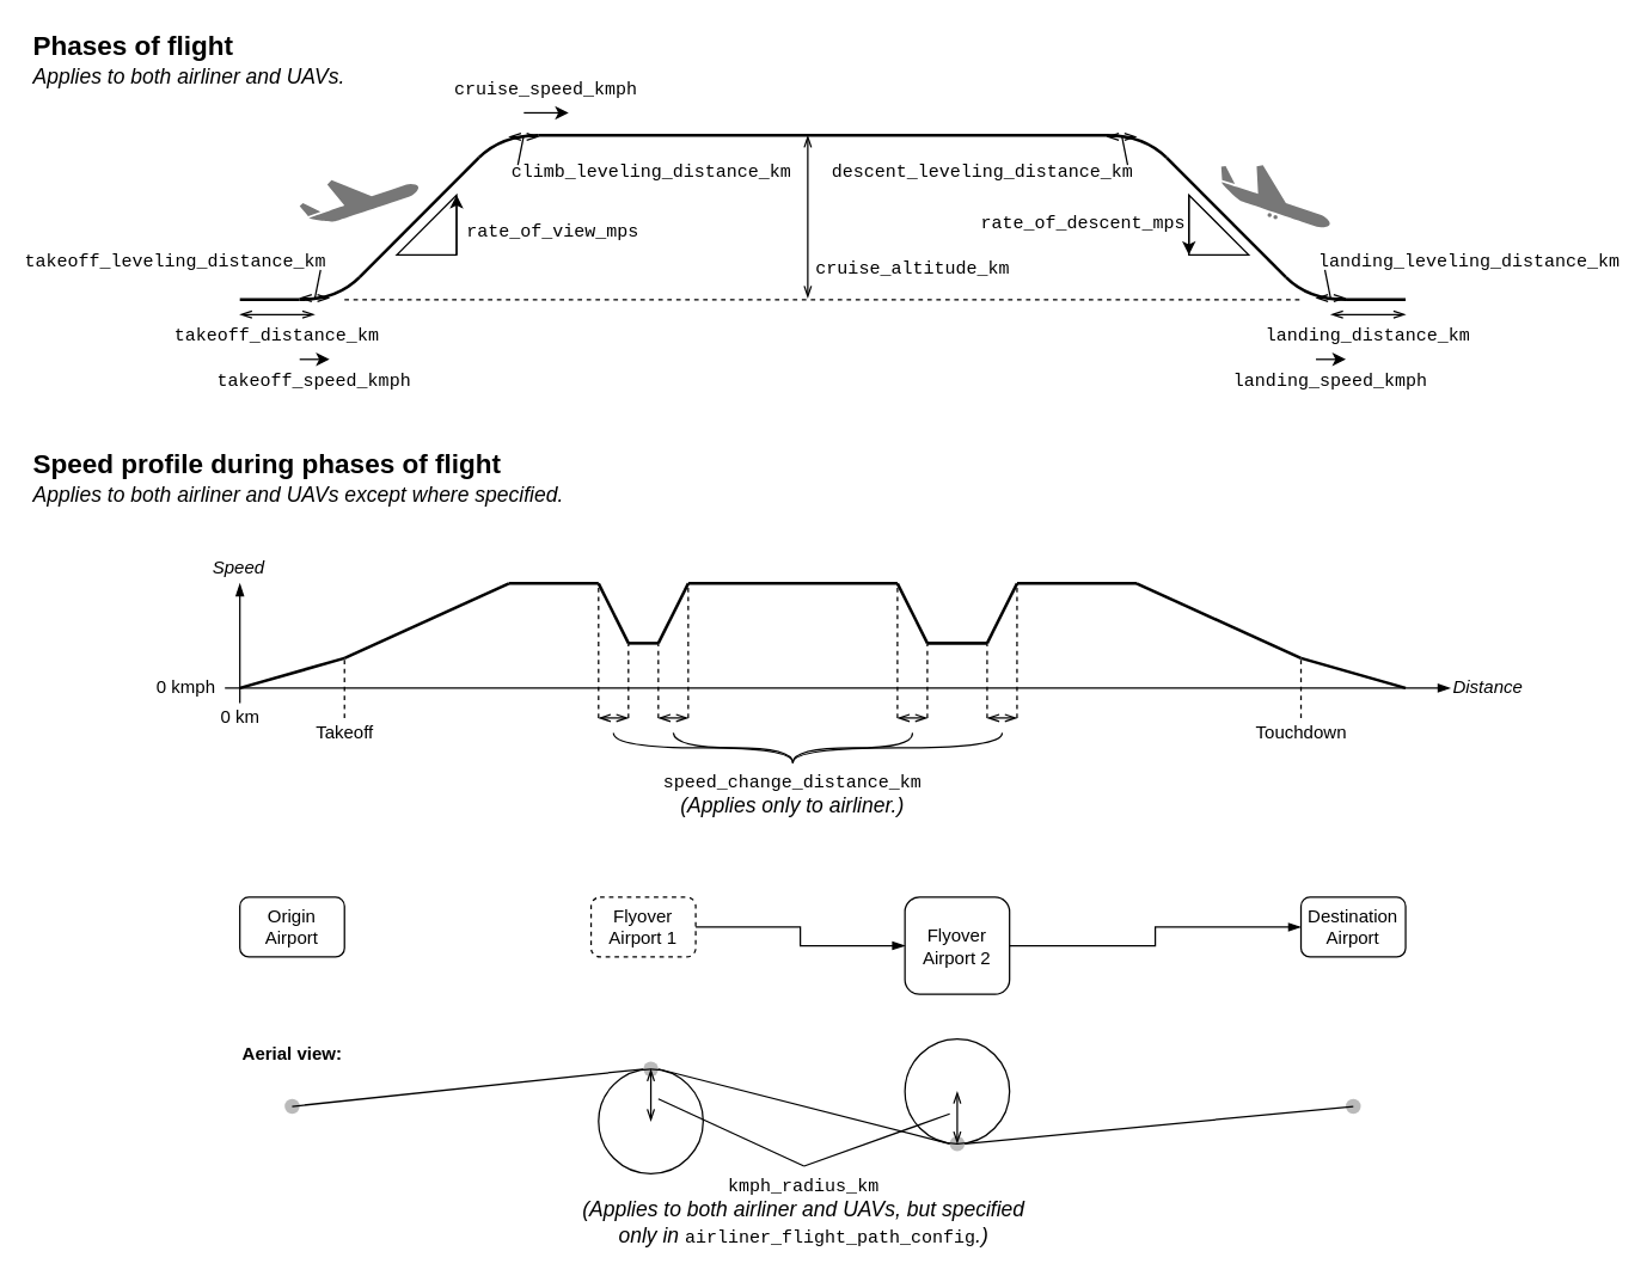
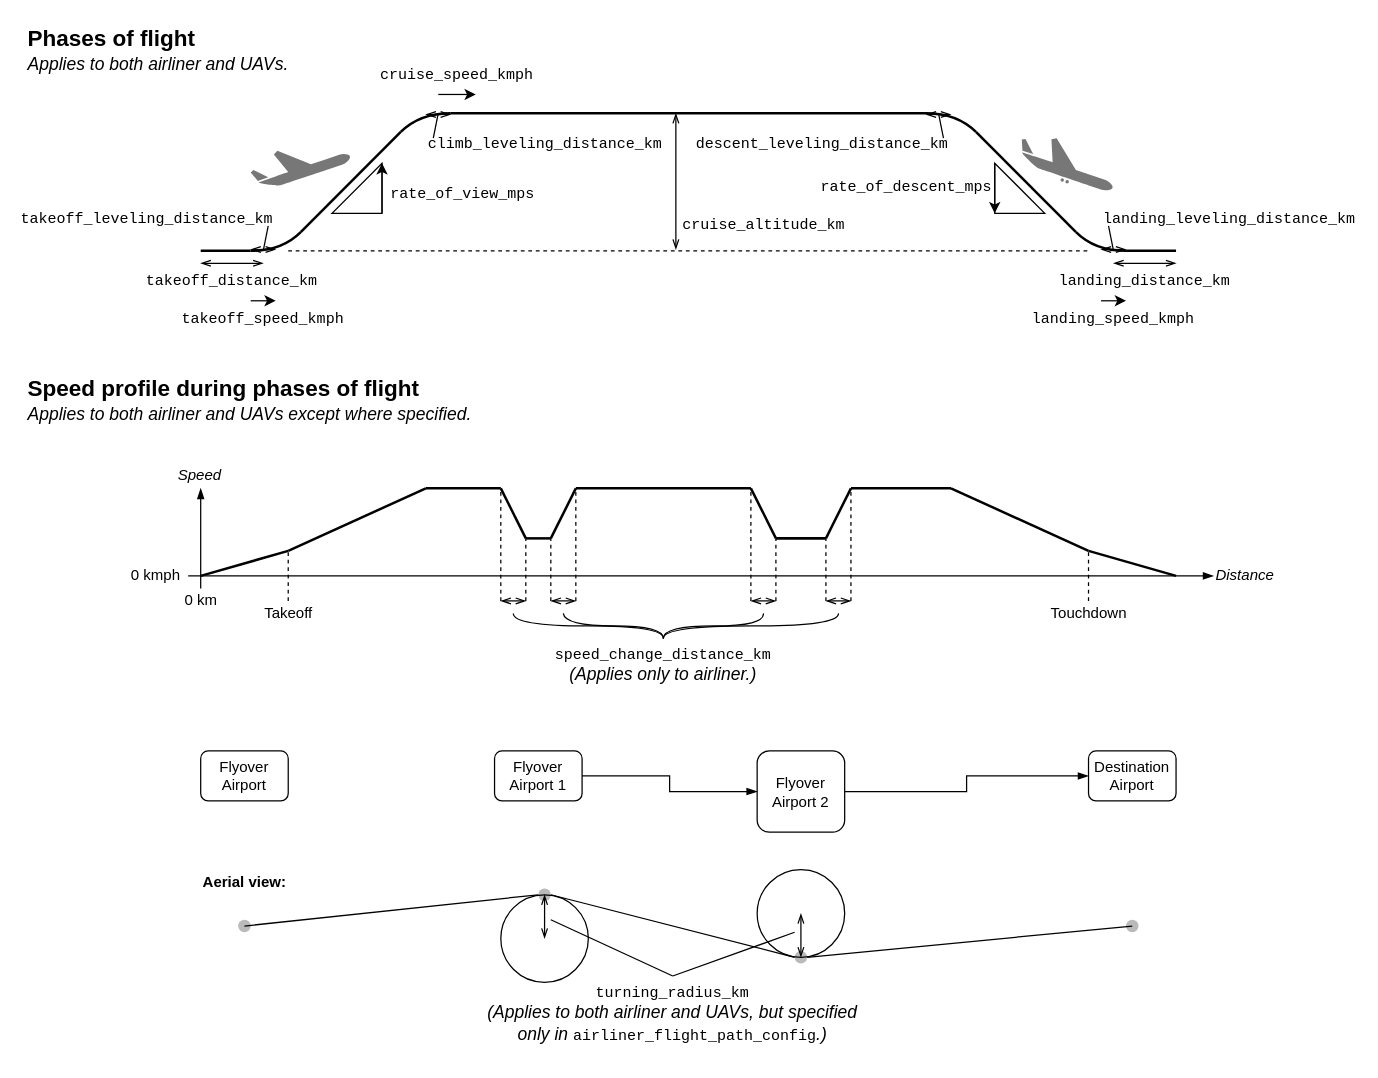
- <mxCell id="91" value="Origin Airport" style="rounded=1;whiteSpace=wrap;html=1;fillColor=none;" parent="1" vertex="1"><mxGeometry x="160" y="600" width="70" height="40" as="geometry" /></mxCell>
+ <mxCell id="91" value="Flyover Airport" style="rounded=1;whiteSpace=wrap;html=1;fillColor=none;" parent="1" vertex="1"><mxGeometry x="160" y="600" width="70" height="40" as="geometry" /></mxCell>
- <mxCell id="93" value="Flyover Airport 1" style="rounded=1;whiteSpace=wrap;html=1;fillColor=none;dashed=1;" parent="1" vertex="1"><mxGeometry x="395" y="600" width="70" height="40" as="geometry" /></mxCell>
+ <mxCell id="93" value="Flyover Airport 1" style="rounded=1;whiteSpace=wrap;html=1;fillColor=none;" parent="1" vertex="1"><mxGeometry x="395" y="600" width="70" height="40" as="geometry" /></mxCell>
- <mxCell id="106" value="&lt;div&gt;kmph_radius_km&lt;/div&gt;&lt;i&gt;&lt;font style=&quot;font-size: 14px;&quot; face=&quot;Helvetica&quot;&gt;(Applies to both airliner and UAVs, but specified&lt;br&gt;only in &lt;/font&gt;&lt;/i&gt;&lt;font style=&quot;font-size: 12px;&quot; face=&quot;Courier New&quot;&gt;airliner_flight_path_config&lt;/font&gt;&lt;i&gt;&lt;font style=&quot;font-size: 14px;&quot; face=&quot;Helvetica&quot;&gt;.)&lt;br&gt;&lt;/font&gt;&lt;/i&gt;" style="text;html=1;align=center;verticalAlign=top;whiteSpace=wrap;rounded=0;fontFamily=Courier New;" parent="1" vertex="1"><mxGeometry x="375" y="780" width="325" height="60" as="geometry" /></mxCell>
+ <mxCell id="106" value="&lt;div&gt;turning_radius_km&lt;/div&gt;&lt;i&gt;&lt;font style=&quot;font-size: 14px;&quot; face=&quot;Helvetica&quot;&gt;(Applies to both airliner and UAVs, but specified&lt;br&gt;only in &lt;/font&gt;&lt;/i&gt;&lt;font style=&quot;font-size: 12px;&quot; face=&quot;Courier New&quot;&gt;airliner_flight_path_config&lt;/font&gt;&lt;i&gt;&lt;font style=&quot;font-size: 14px;&quot; face=&quot;Helvetica&quot;&gt;.)&lt;br&gt;&lt;/font&gt;&lt;/i&gt;" style="text;html=1;align=center;verticalAlign=top;whiteSpace=wrap;rounded=0;fontFamily=Courier New;" parent="1" vertex="1"><mxGeometry x="375" y="780" width="325" height="60" as="geometry" /></mxCell>
